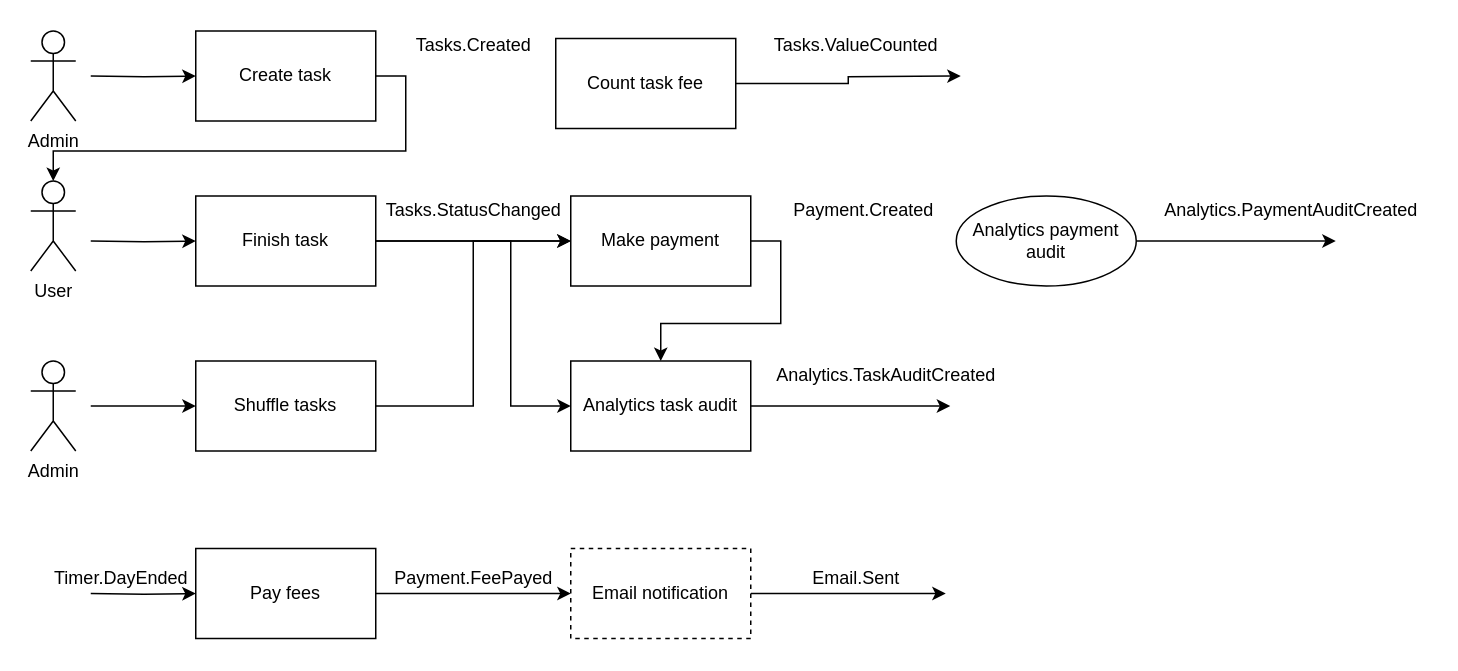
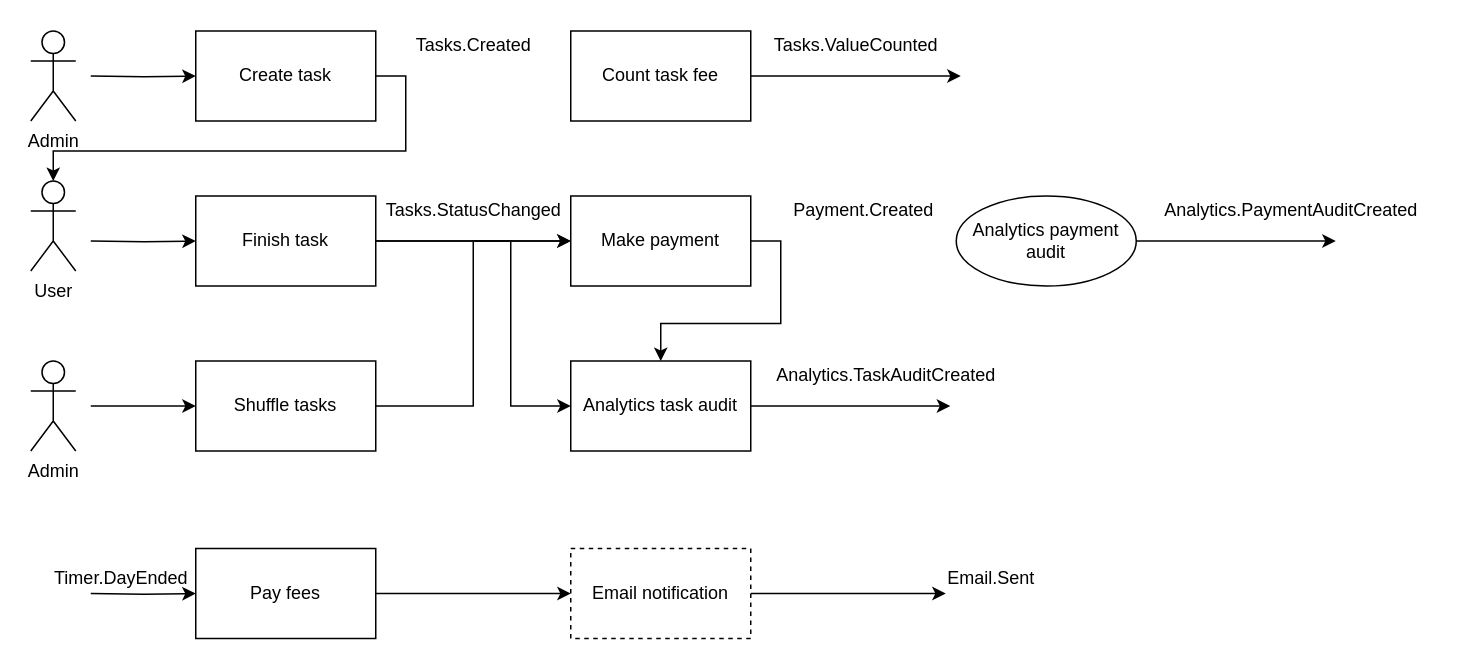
- <mxCell id="19" value="Count task fee" style="rounded=0;whiteSpace=wrap;html=1;" parent="1" vertex="1"><mxGeometry x="370" y="25" width="120" height="60" as="geometry" /></mxCell>
+ <mxCell id="19" value="Count task fee" style="rounded=0;whiteSpace=wrap;html=1;" parent="1" vertex="1"><mxGeometry x="380" y="20" width="120" height="60" as="geometry" /></mxCell>
- <mxCell id="27" value="Payment.FeePayed" style="text;html=1;align=center;verticalAlign=middle;resizable=0;points=[];autosize=1;strokeColor=none;fillColor=none;" parent="1" vertex="1"><mxGeometry x="255" y="375" width="120" height="20" as="geometry" /></mxCell>
- <mxCell id="29" value="Email.Sent" style="text;html=1;align=center;verticalAlign=middle;resizable=0;points=[];autosize=1;strokeColor=none;fillColor=none;" parent="1" vertex="1"><mxGeometry x="535" y="375" width="70" height="20" as="geometry" /></mxCell>
+ <mxCell id="29" value="Email.Sent" style="text;html=1;align=center;verticalAlign=middle;resizable=0;points=[];autosize=1;strokeColor=none;fillColor=none;" parent="1" vertex="1"><mxGeometry x="625" y="375" width="70" height="20" as="geometry" /></mxCell>
